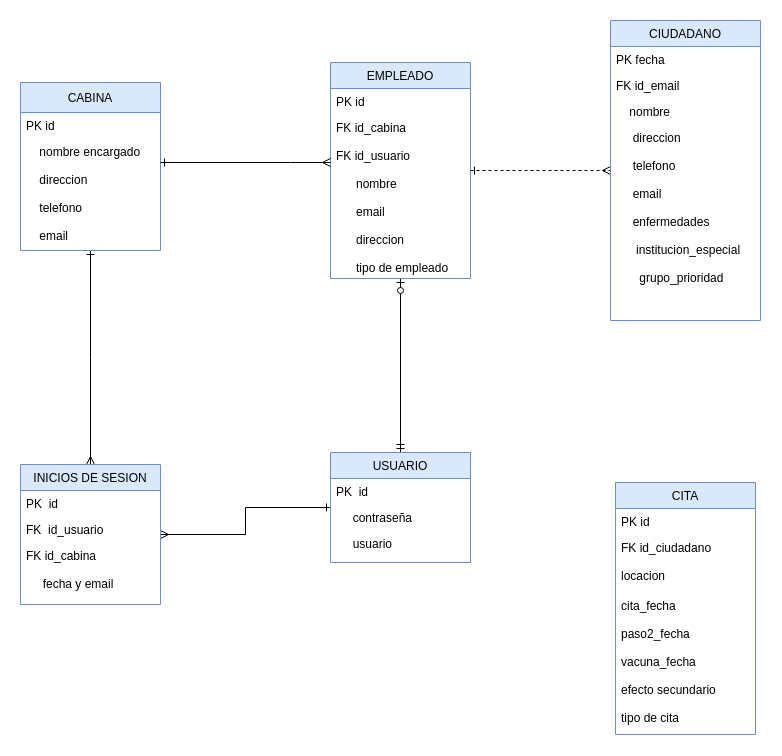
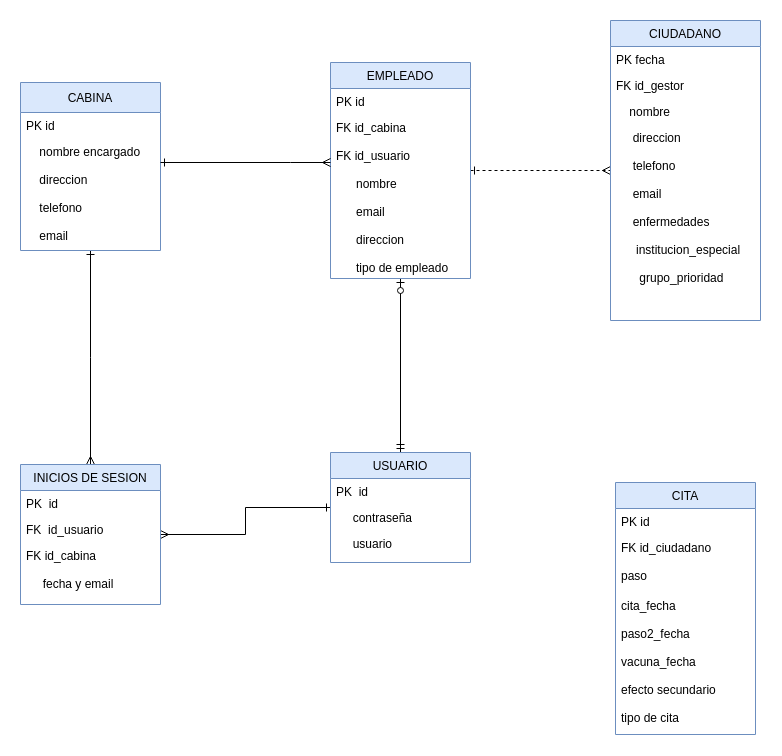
- <mxCell id="13" value="FK id_email" style="text;strokeColor=none;fillColor=none;align=left;verticalAlign=top;spacingLeft=4;spacingRight=4;overflow=hidden;rotatable=0;points=[[0,0.5],[1,0.5]];portConstraint=eastwest;fontStyle=0" parent="11" vertex="1"><mxGeometry y="52" width="150" height="26" as="geometry" /></mxCell>
+ <mxCell id="13" value="FK id_gestor" style="text;strokeColor=none;fillColor=none;align=left;verticalAlign=top;spacingLeft=4;spacingRight=4;overflow=hidden;rotatable=0;points=[[0,0.5],[1,0.5]];portConstraint=eastwest;fontStyle=0" parent="11" vertex="1"><mxGeometry y="52" width="150" height="26" as="geometry" /></mxCell>
- <mxCell id="18" value="FK id_ciudadano&#10;&#10;locacion" style="text;strokeColor=none;fillColor=none;align=left;verticalAlign=top;spacingLeft=4;spacingRight=4;overflow=hidden;rotatable=0;points=[[0,0.5],[1,0.5]];portConstraint=eastwest;" parent="16" vertex="1"><mxGeometry y="52" width="140" height="58" as="geometry" /></mxCell>
+ <mxCell id="18" value="FK id_ciudadano&#10;&#10;paso" style="text;strokeColor=none;fillColor=none;align=left;verticalAlign=top;spacingLeft=4;spacingRight=4;overflow=hidden;rotatable=0;points=[[0,0.5],[1,0.5]];portConstraint=eastwest;" parent="16" vertex="1"><mxGeometry y="52" width="140" height="58" as="geometry" /></mxCell>
